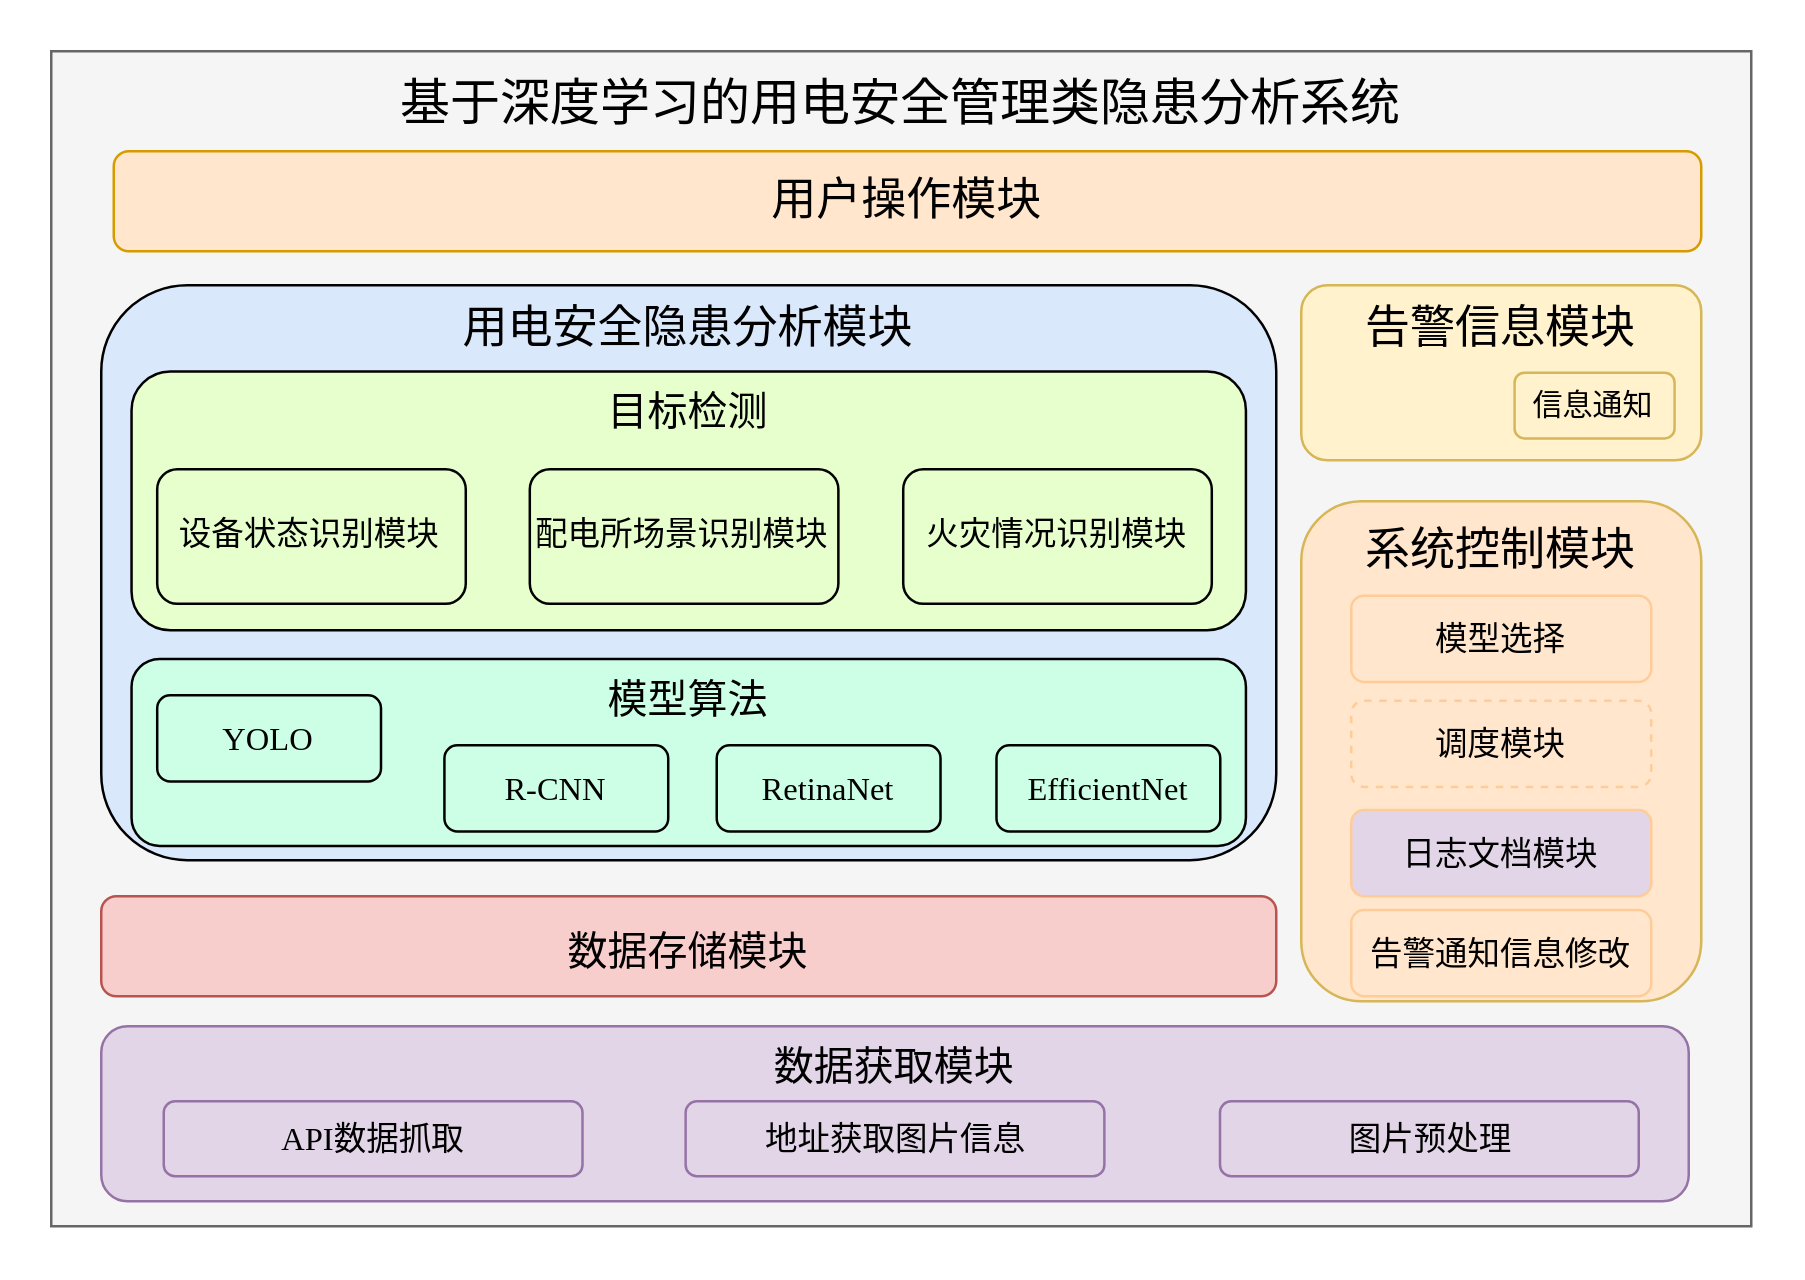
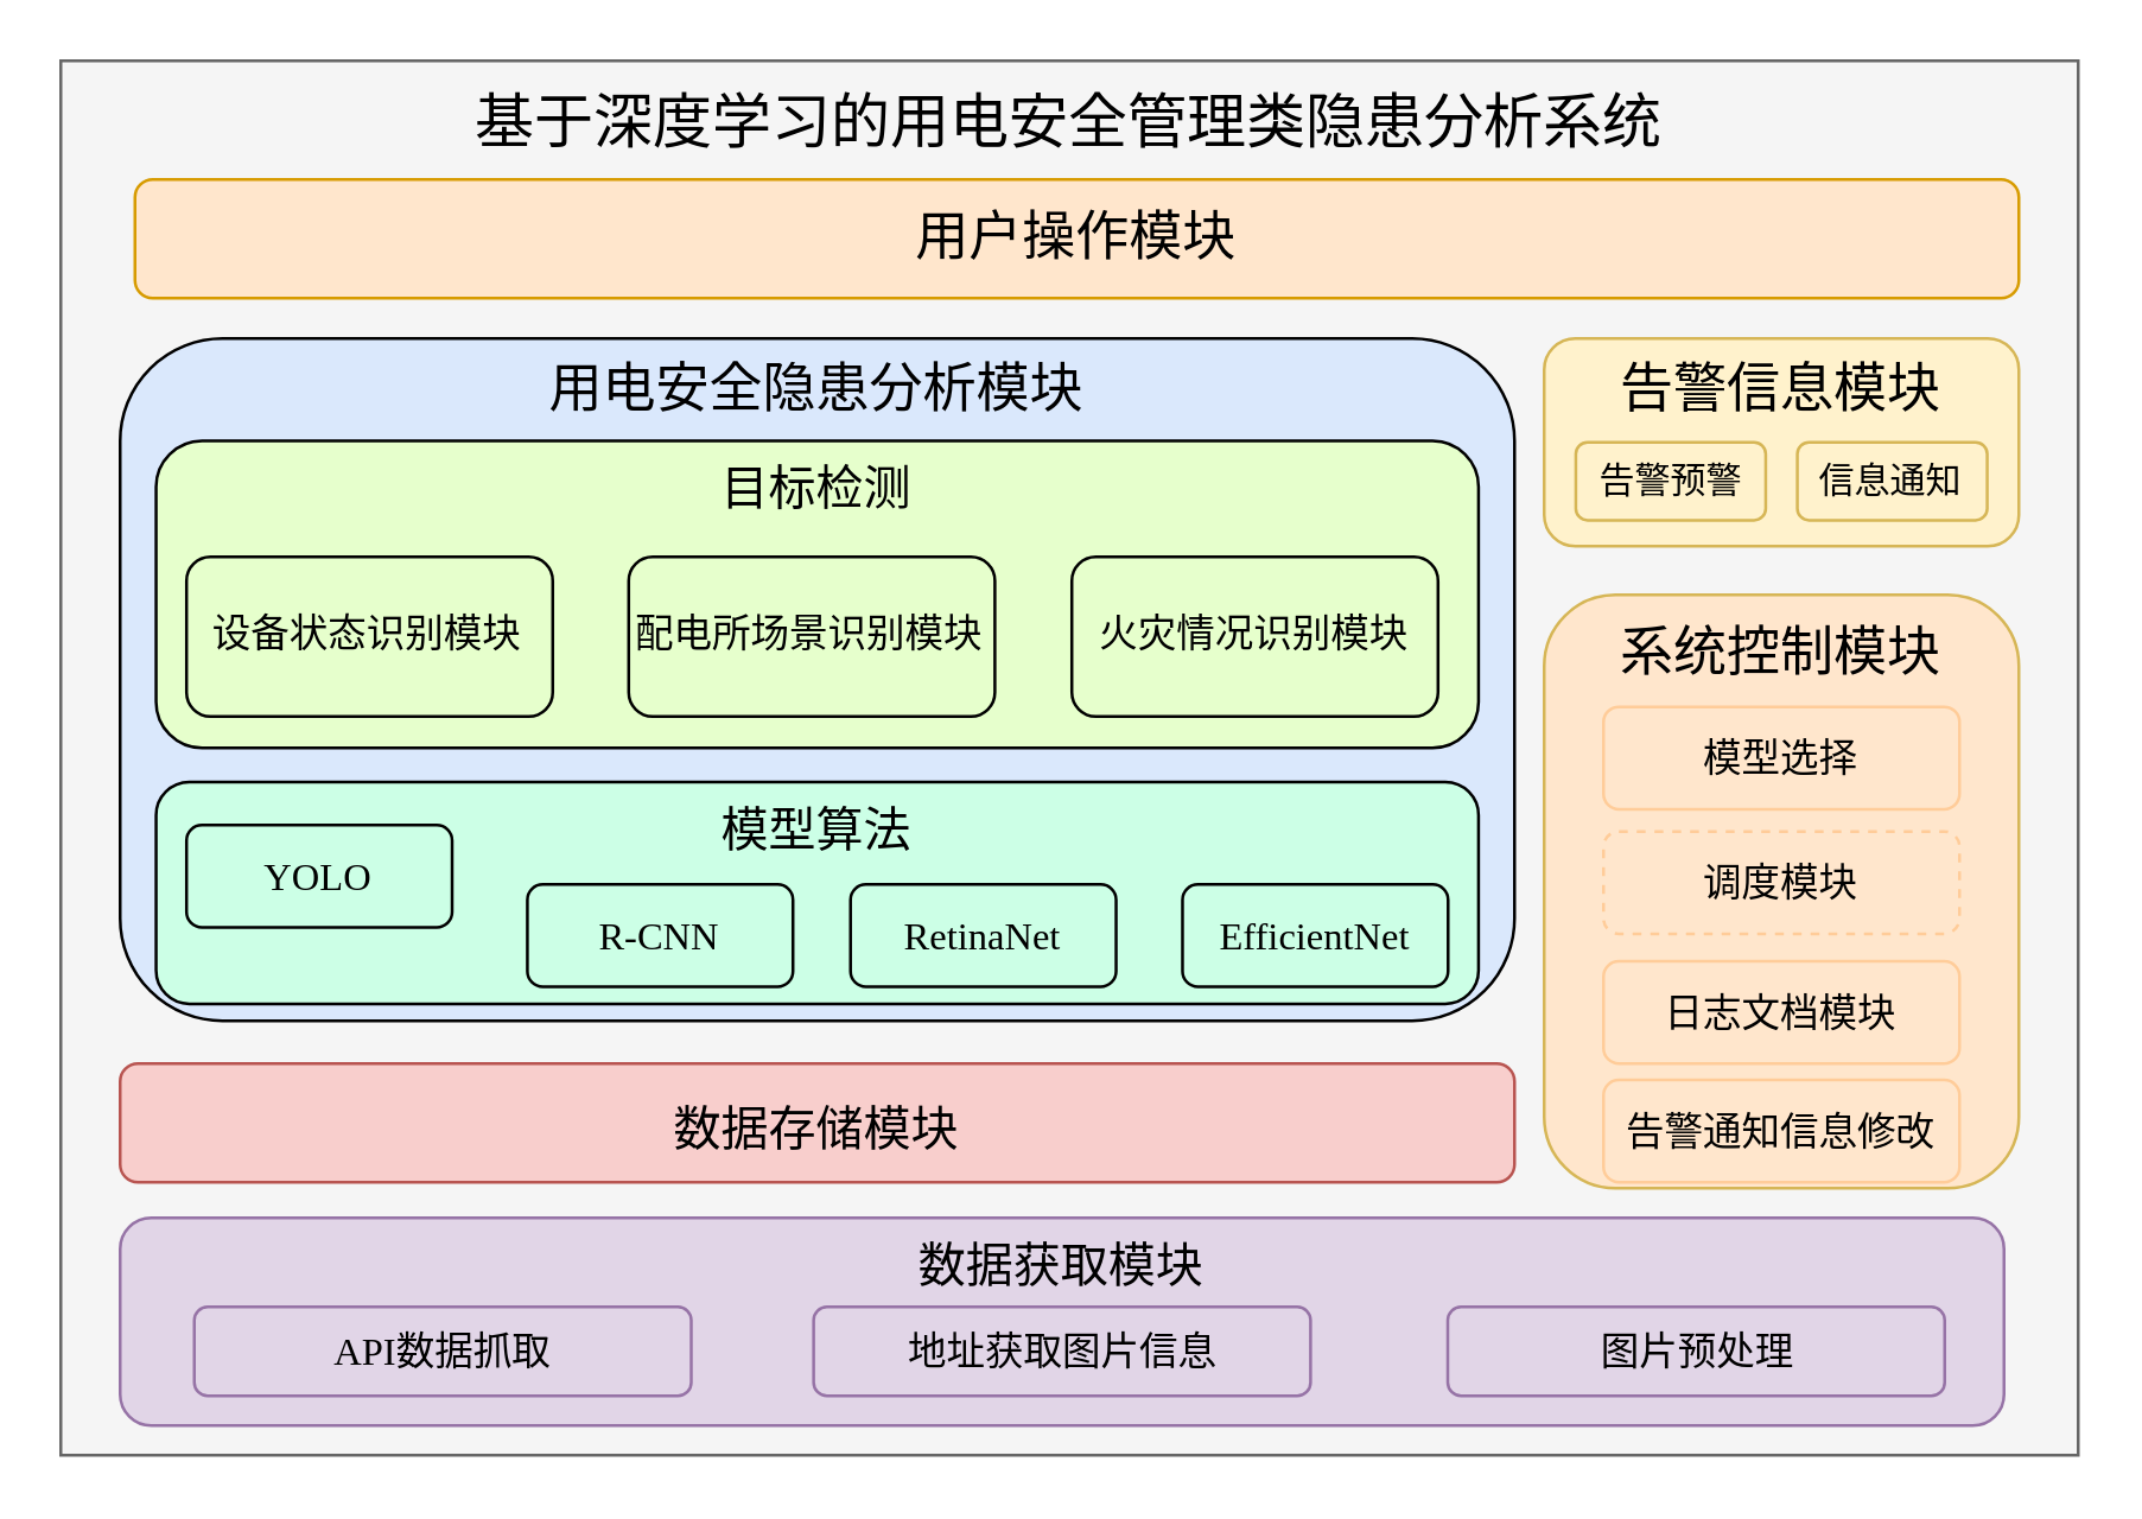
+ <mxCell id="9" value="告警预警" style="rounded=1;whiteSpace=wrap;html=1;fillColor=#fff2cc;strokeColor=#d6b656;fontFamily=宋体;" vertex="1" parent="7"><mxGeometry x="10.667" y="35" width="64" height="26.25" as="geometry" /></mxCell>
- <mxCell id="33" value="日志文档模块" style="rounded=1;whiteSpace=wrap;html=1;fontFamily=宋体;fillColor=#e1d5e7;strokeColor=#FFCC99;fontSize=13;" vertex="1" parent="1"><mxGeometry x="540" y="323.5" width="120" height="34.5" as="geometry" /></mxCell>
+ <mxCell id="33" value="日志文档模块" style="rounded=1;whiteSpace=wrap;html=1;fontFamily=宋体;fillColor=#FFE6CC;strokeColor=#FFCC99;fontSize=13;" vertex="1" parent="1"><mxGeometry x="540" y="323.5" width="120" height="34.5" as="geometry" /></mxCell>
